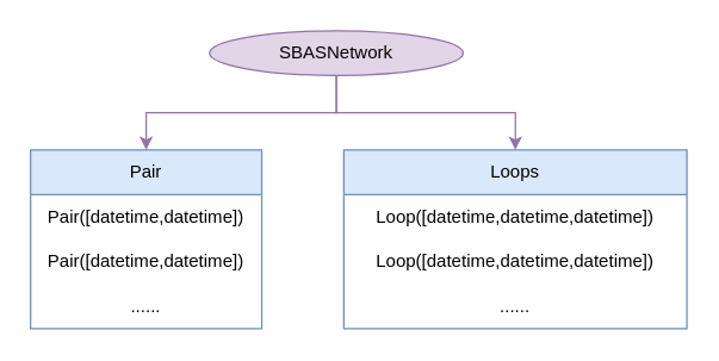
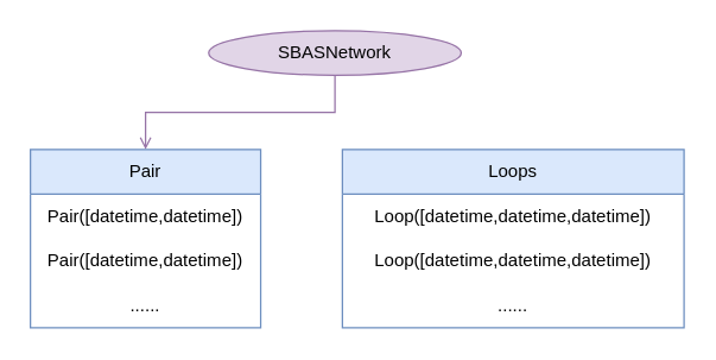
- <mxCell id="3" style="edgeStyle=orthogonalEdgeStyle;rounded=0;orthogonalLoop=1;jettySize=auto;html=1;entryX=0.5;entryY=0;entryDx=0;entryDy=0;fillColor=#e1d5e7;strokeColor=#9673a6;" edge="1" parent="1" source="4" target="9"><mxGeometry relative="1" as="geometry"><mxPoint x="305" y="90" as="targetPoint" /><Array as="points"><mxPoint x="225" y="75" /><mxPoint x="345" y="75" /></Array></mxGeometry></mxCell>
- <mxCell id="2" style="edgeStyle=orthogonalEdgeStyle;rounded=0;orthogonalLoop=1;jettySize=auto;html=1;entryX=0.5;entryY=0;entryDx=0;entryDy=0;fillColor=#e1d5e7;strokeColor=#9673a6;" edge="1" parent="1" source="4" target="5"><mxGeometry relative="1" as="geometry"><mxPoint x="145" y="90" as="targetPoint" /></mxGeometry></mxCell>
+ <mxCell id="2" style="edgeStyle=orthogonalEdgeStyle;rounded=0;orthogonalLoop=1;jettySize=auto;html=1;entryX=0.5;entryY=0;entryDx=0;entryDy=0;fillColor=#e1d5e7;strokeColor=#9673a6;endArrow=open;" edge="1" parent="1" source="4" target="5"><mxGeometry relative="1" as="geometry"><mxPoint x="145" y="90" as="targetPoint" /></mxGeometry></mxCell>
